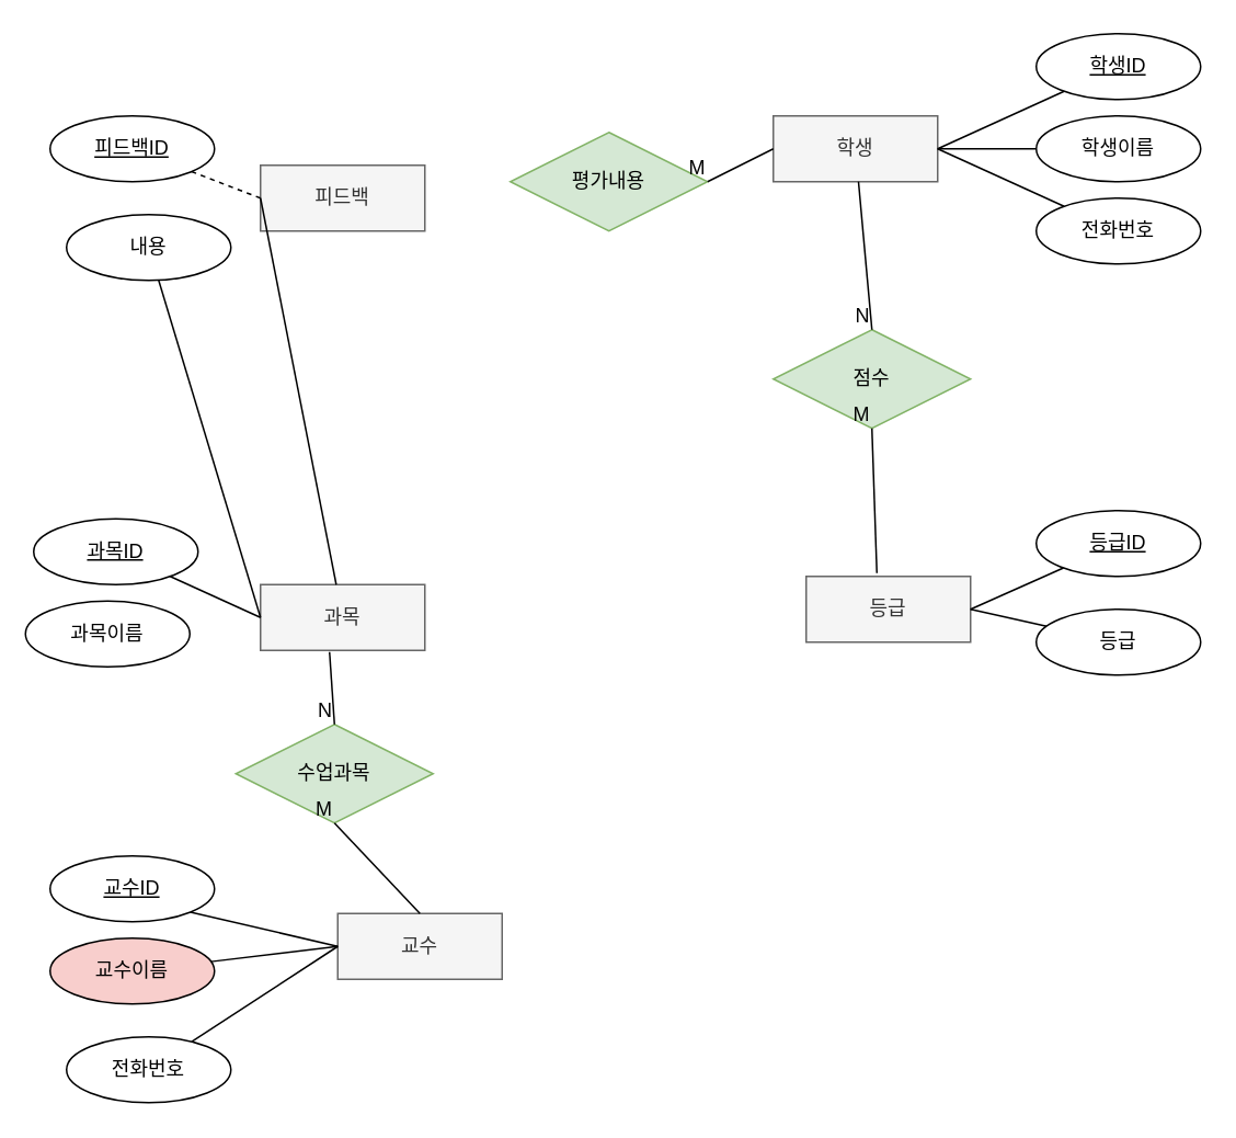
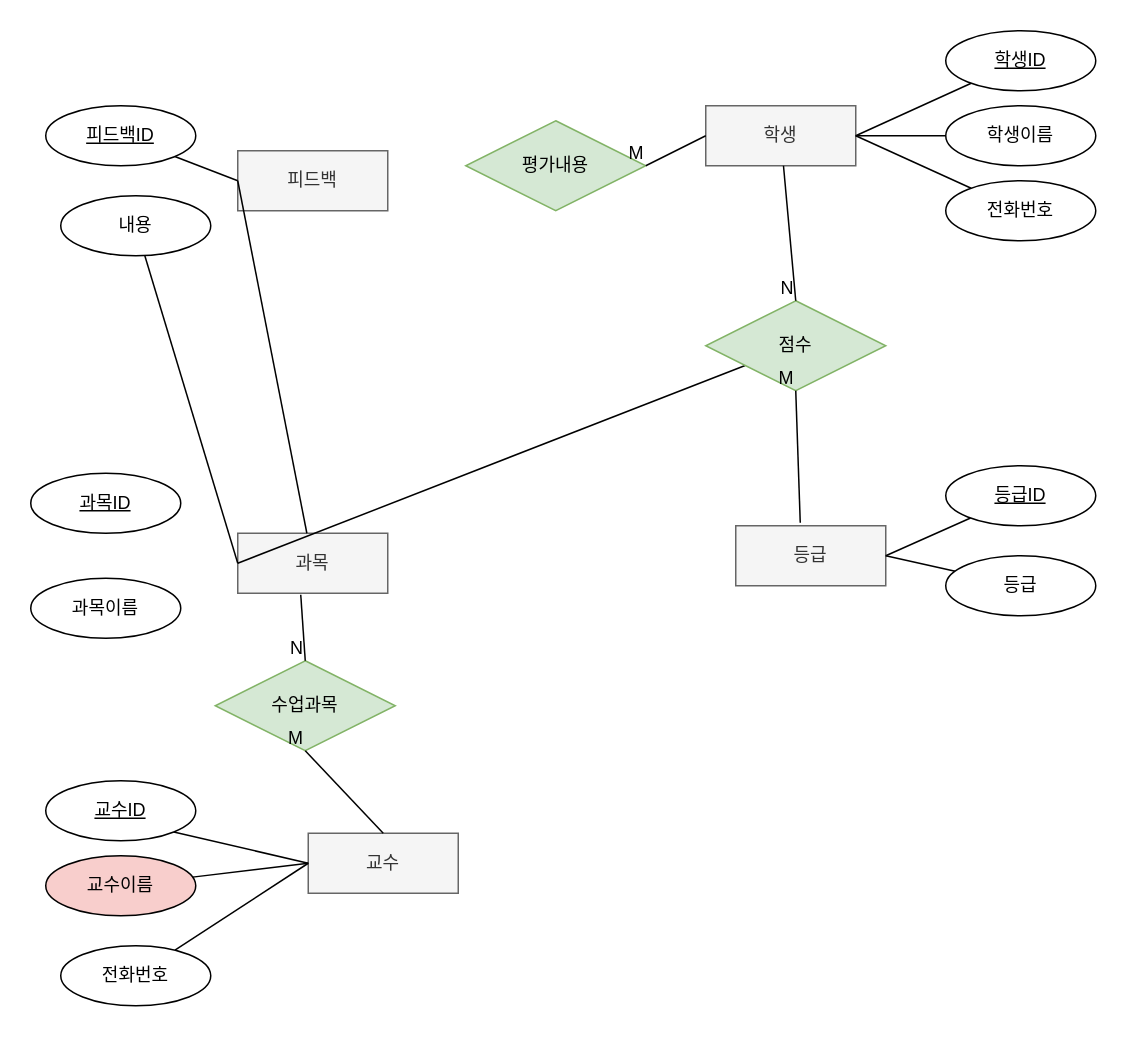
- <mxCell id="37" value="" style="endArrow=none;html=1;rounded=0;entryX=0;entryY=0.5;entryDx=0;entryDy=0;dashed=1;" edge="1" parent="1" source="40" target="2"><mxGeometry relative="1" as="geometry"><mxPoint x="110" y="90" as="sourcePoint" /><mxPoint x="430" y="290" as="targetPoint" /></mxGeometry></mxCell>
+ <mxCell id="37" value="" style="endArrow=none;html=1;rounded=0;entryX=0;entryY=0.5;entryDx=0;entryDy=0;" edge="1" parent="1" source="40" target="2"><mxGeometry relative="1" as="geometry"><mxPoint x="110" y="90" as="sourcePoint" /><mxPoint x="430" y="290" as="targetPoint" /></mxGeometry></mxCell>
- <mxCell id="8" value="" style="endArrow=none;html=1;rounded=0;exitX=0;exitY=0.5;exitDx=0;exitDy=0;" edge="1" parent="1" source="5" target="9"><mxGeometry relative="1" as="geometry"><mxPoint x="270" y="365" as="sourcePoint" /><mxPoint x="110" y="345" as="targetPoint" /></mxGeometry></mxCell>
+ <mxCell id="8" value="" style="endArrow=none;html=1;rounded=0;exitX=0;exitY=0.5;exitDx=0;exitDy=0;" edge="1" parent="1" source="5" target="28"><mxGeometry relative="1" as="geometry"><mxPoint x="270" y="365" as="sourcePoint" /><mxPoint x="110" y="345" as="targetPoint" /></mxGeometry></mxCell>
- <mxCell id="11" value="과목이름" style="ellipse;whiteSpace=wrap;html=1;align=center;" vertex="1" parent="1"><mxGeometry x="15" y="365" width="100" height="40" as="geometry" /></mxCell>
+ <mxCell id="11" value="과목이름" style="ellipse;whiteSpace=wrap;html=1;align=center;" vertex="1" parent="1"><mxGeometry x="20" y="385" width="100" height="40" as="geometry" /></mxCell>
